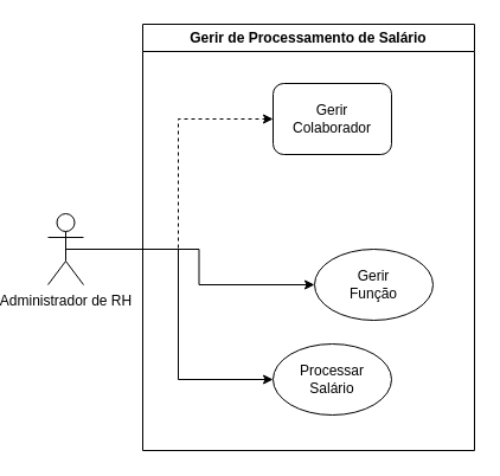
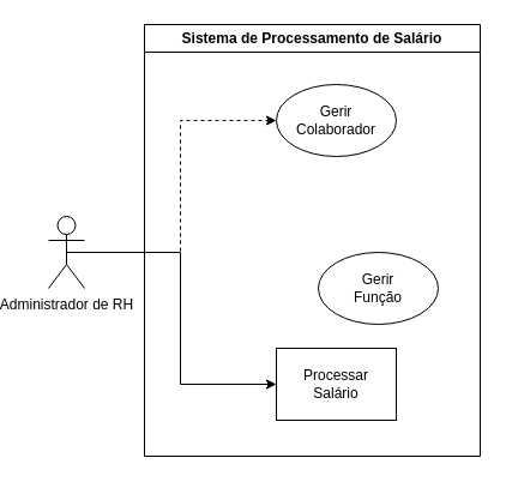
- <mxCell id="6" value="Gerir de Processamento de Salário" style="swimlane;whiteSpace=wrap;html=1;" vertex="1" parent="1"><mxGeometry x="100" y="20" width="280" height="360" as="geometry" /></mxCell>
+ <mxCell id="6" value="Sistema de Processamento de Salário" style="swimlane;whiteSpace=wrap;html=1;" vertex="1" parent="1"><mxGeometry x="100" y="20" width="280" height="360" as="geometry" /></mxCell>
- <mxCell id="7" value="Gerir&lt;div&gt;Colaborador&lt;/div&gt;" style="whiteSpace=wrap;html=1;rounded=1;" vertex="1" parent="6"><mxGeometry x="110" y="50" width="100" height="60" as="geometry" /></mxCell>
+ <mxCell id="7" value="Gerir&lt;div&gt;Colaborador&lt;/div&gt;" style="ellipse;whiteSpace=wrap;html=1;" vertex="1" parent="6"><mxGeometry x="110" y="50" width="100" height="60" as="geometry" /></mxCell>
- <mxCell id="4" style="edgeStyle=orthogonalEdgeStyle;rounded=0;orthogonalLoop=1;jettySize=auto;html=1;exitX=0.5;exitY=0.5;exitDx=0;exitDy=0;exitPerimeter=0;entryX=0;entryY=0.5;entryDx=0;entryDy=0;" edge="1" parent="1" source="5" target="9"><mxGeometry relative="1" as="geometry" /></mxCell>
- <mxCell id="8" value="Processar&lt;div&gt;Salário&lt;/div&gt;" style="ellipse;whiteSpace=wrap;html=1;" vertex="1" parent="6"><mxGeometry x="110" y="270" width="100" height="60" as="geometry" /></mxCell>
+ <mxCell id="8" value="Processar&lt;div&gt;Salário&lt;/div&gt;" style="whiteSpace=wrap;html=1;rounded=0;" vertex="1" parent="6"><mxGeometry x="110" y="270" width="100" height="60" as="geometry" /></mxCell>
